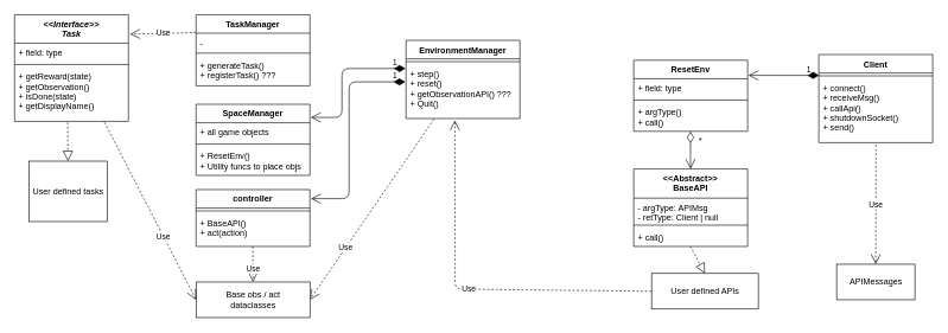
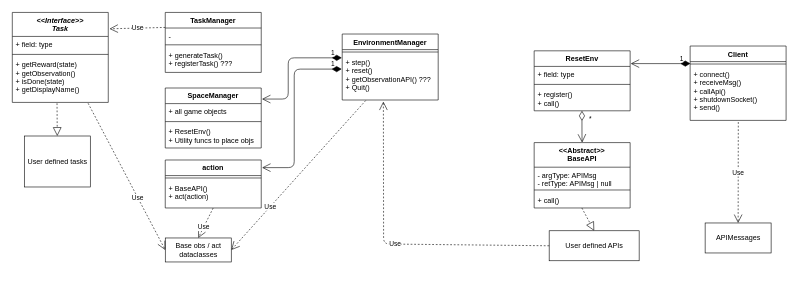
- <mxCell id="16" value="+ argType()&#10;+ call()" style="text;strokeColor=none;fillColor=none;align=left;verticalAlign=top;spacingLeft=4;spacingRight=4;overflow=hidden;rotatable=0;points=[[0,0.5],[1,0.5]];portConstraint=eastwest;" parent="13" vertex="1"><mxGeometry y="60" width="160" height="40" as="geometry" /></mxCell>
+ <mxCell id="16" value="+ register()&#10;+ call()" style="text;strokeColor=none;fillColor=none;align=left;verticalAlign=top;spacingLeft=4;spacingRight=4;overflow=hidden;rotatable=0;points=[[0,0.5],[1,0.5]];portConstraint=eastwest;" parent="13" vertex="1"><mxGeometry y="60" width="160" height="40" as="geometry" /></mxCell>
- <mxCell id="6" value="controller" style="swimlane;fontStyle=1;align=center;verticalAlign=top;childLayout=stackLayout;horizontal=1;startSize=26;horizontalStack=0;resizeParent=1;resizeParentMax=0;resizeLast=0;collapsible=1;marginBottom=0;" parent="1" vertex="1"><mxGeometry x="275" y="266" width="160" height="80" as="geometry" /></mxCell>
+ <mxCell id="6" value="action" style="swimlane;fontStyle=1;align=center;verticalAlign=top;childLayout=stackLayout;horizontal=1;startSize=26;horizontalStack=0;resizeParent=1;resizeParentMax=0;resizeLast=0;collapsible=1;marginBottom=0;" parent="1" vertex="1"><mxGeometry x="275" y="266" width="160" height="80" as="geometry" /></mxCell>
- <mxCell id="31" value="- argType: APIMsg&#10;- retType: Client | null" style="text;strokeColor=none;fillColor=none;align=left;verticalAlign=top;spacingLeft=4;spacingRight=4;overflow=hidden;rotatable=0;points=[[0,0.5],[1,0.5]];portConstraint=eastwest;" vertex="1" parent="30"><mxGeometry y="41" width="160" height="34" as="geometry" /></mxCell>
+ <mxCell id="31" value="- argType: APIMsg&#10;- retType: APIMsg | null" style="text;strokeColor=none;fillColor=none;align=left;verticalAlign=top;spacingLeft=4;spacingRight=4;overflow=hidden;rotatable=0;points=[[0,0.5],[1,0.5]];portConstraint=eastwest;" vertex="1" parent="30"><mxGeometry y="41" width="160" height="34" as="geometry" /></mxCell>
- <mxCell id="28" value="Base obs / act&lt;br&gt;dataclasses" style="html=1;" vertex="1" parent="1"><mxGeometry x="275" y="396" width="160" height="50" as="geometry" /></mxCell>
+ <mxCell id="28" value="Base obs / act&lt;br&gt;dataclasses" style="html=1;" vertex="1" parent="1"><mxGeometry x="275" y="396" width="110" height="40" as="geometry" /></mxCell>
